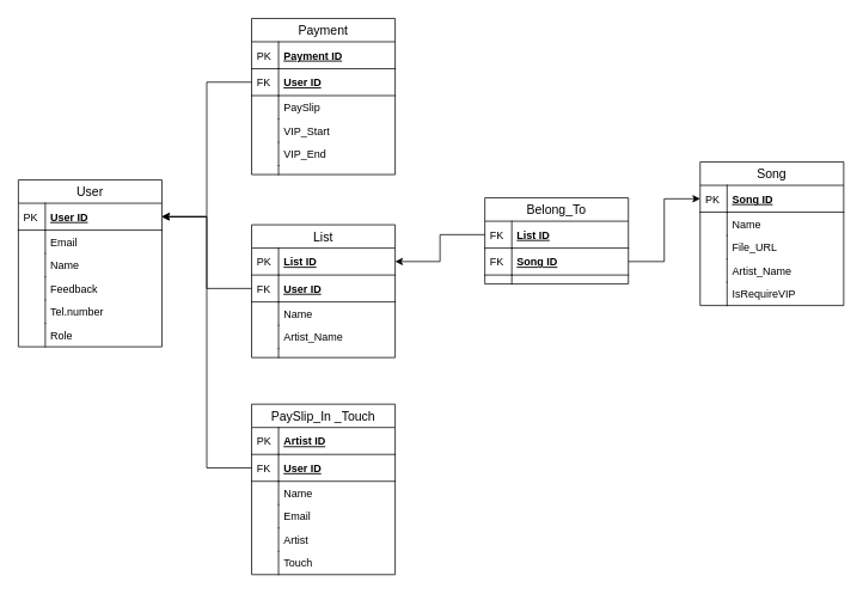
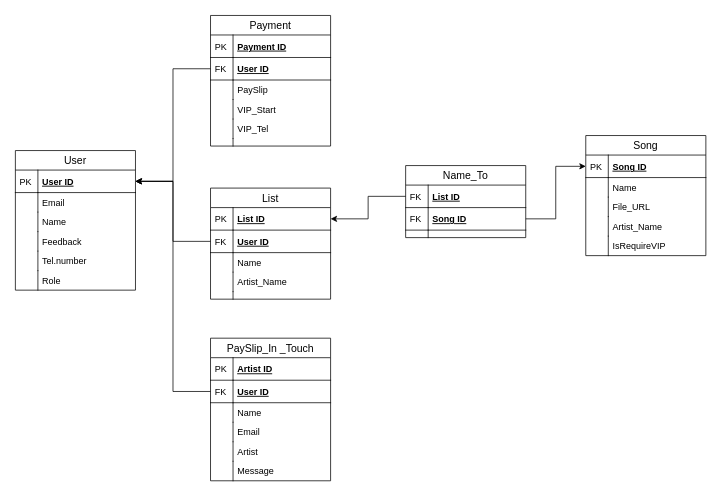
- <mxCell id="25" value="VIP_End" style="shape=partialRectangle;top=0;left=0;right=0;bottom=0;align=left;verticalAlign=top;fillColor=none;spacingLeft=34;spacingRight=4;overflow=hidden;rotatable=0;points=[[0,0.5],[1,0.5]];portConstraint=eastwest;dropTarget=0;fontSize=12;" vertex="1" parent="16"><mxGeometry y="138" width="160" height="26" as="geometry" /></mxCell>
+ <mxCell id="25" value="VIP_Tel" style="shape=partialRectangle;top=0;left=0;right=0;bottom=0;align=left;verticalAlign=top;fillColor=none;spacingLeft=34;spacingRight=4;overflow=hidden;rotatable=0;points=[[0,0.5],[1,0.5]];portConstraint=eastwest;dropTarget=0;fontSize=12;" vertex="1" parent="16"><mxGeometry y="138" width="160" height="26" as="geometry" /></mxCell>
- <mxCell id="68" value="Belong_To" style="swimlane;fontStyle=0;childLayout=stackLayout;horizontal=1;startSize=26;horizontalStack=0;resizeParent=1;resizeParentMax=0;resizeLast=0;collapsible=1;marginBottom=0;align=center;fontSize=14;" vertex="1" parent="1"><mxGeometry x="540" y="220" width="160" height="96" as="geometry" /></mxCell>
+ <mxCell id="68" value="Name_To" style="swimlane;fontStyle=0;childLayout=stackLayout;horizontal=1;startSize=26;horizontalStack=0;resizeParent=1;resizeParentMax=0;resizeLast=0;collapsible=1;marginBottom=0;align=center;fontSize=14;" vertex="1" parent="1"><mxGeometry x="540" y="220" width="160" height="96" as="geometry" /></mxCell>
- <mxCell id="52" value="Touch" style="shape=partialRectangle;top=0;left=0;right=0;bottom=0;align=left;verticalAlign=top;fillColor=none;spacingLeft=34;spacingRight=4;overflow=hidden;rotatable=0;points=[[0,0.5],[1,0.5]];portConstraint=eastwest;dropTarget=0;fontSize=12;" vertex="1" parent="41"><mxGeometry y="164" width="160" height="26" as="geometry" /></mxCell>
+ <mxCell id="52" value="Message" style="shape=partialRectangle;top=0;left=0;right=0;bottom=0;align=left;verticalAlign=top;fillColor=none;spacingLeft=34;spacingRight=4;overflow=hidden;rotatable=0;points=[[0,0.5],[1,0.5]];portConstraint=eastwest;dropTarget=0;fontSize=12;" vertex="1" parent="41"><mxGeometry y="164" width="160" height="26" as="geometry" /></mxCell>
